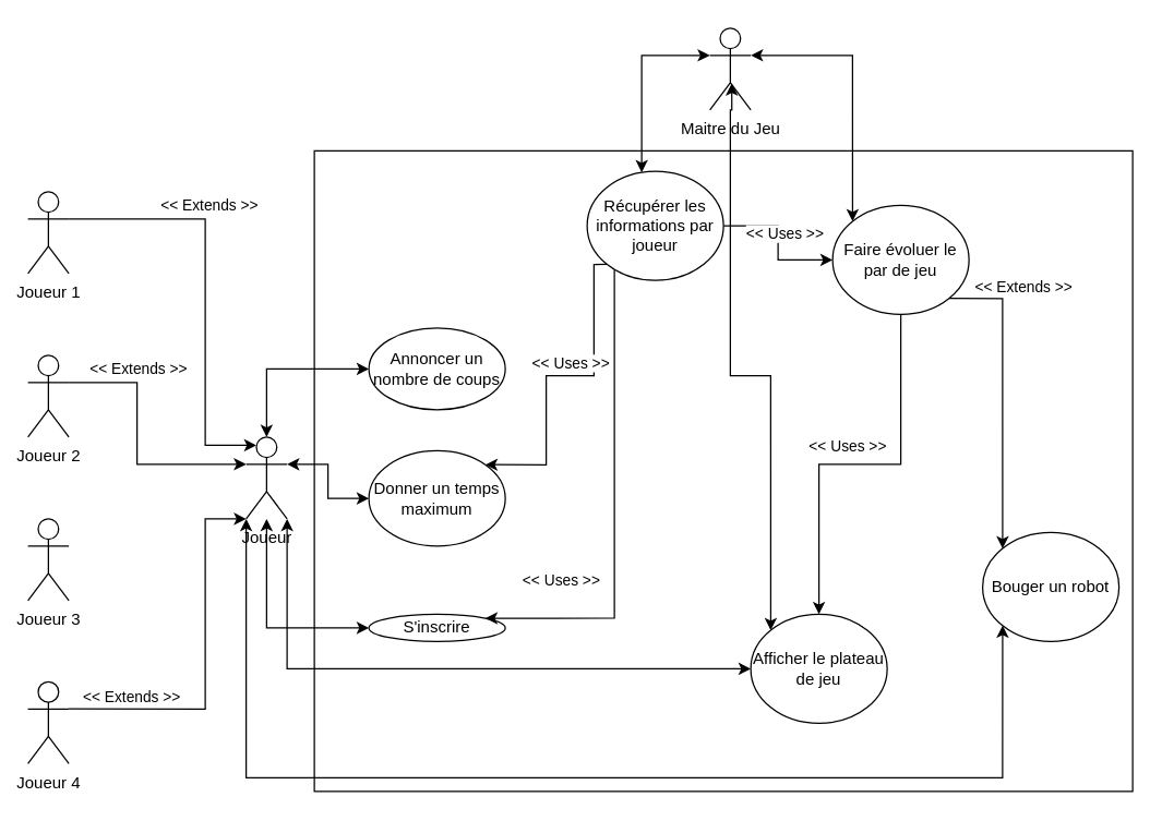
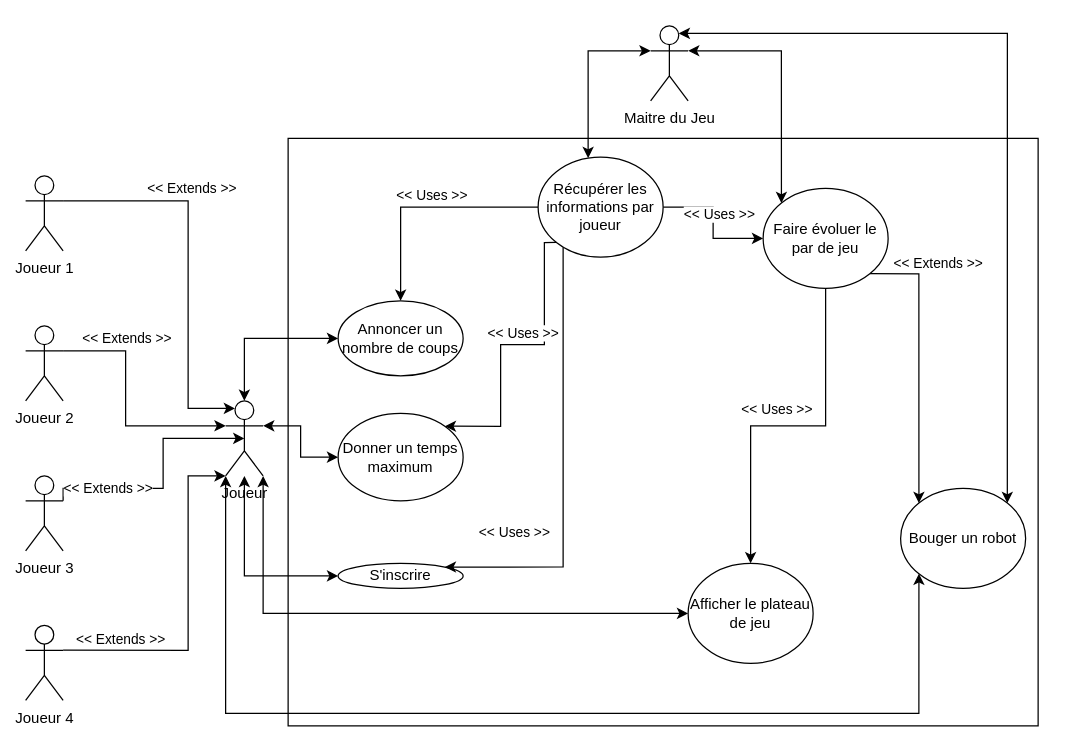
+ <mxCell id="27" style="edgeStyle=orthogonalEdgeStyle;rounded=0;orthogonalLoop=1;jettySize=auto;html=1;exitX=0.75;exitY=0.1;exitDx=0;exitDy=0;exitPerimeter=0;entryX=1;entryY=0;entryDx=0;entryDy=0;startArrow=classic;startFill=1;" edge="1" parent="1" source="28" target="44"><mxGeometry relative="1" as="geometry"><Array as="points"><mxPoint x="805" y="26" /></Array></mxGeometry></mxCell>
+ <mxCell id="29" style="edgeStyle=orthogonalEdgeStyle;rounded=0;orthogonalLoop=1;jettySize=auto;html=1;entryX=0.5;entryY=0;entryDx=0;entryDy=0;startArrow=none;startFill=0;" edge="1" parent="1" source="35" target="23"><mxGeometry relative="1" as="geometry" /></mxCell>
+ <mxCell id="30" value="&amp;lt;&amp;lt; Uses &amp;gt;&amp;gt;" style="edgeLabel;html=1;align=center;verticalAlign=middle;resizable=0;points=[];" vertex="1" connectable="0" parent="29"><mxGeometry x="-0.075" y="-3" relative="1" as="geometry"><mxPoint y="-7" as="offset" /></mxGeometry></mxCell>
- <mxCell id="26" style="edgeStyle=orthogonalEdgeStyle;rounded=0;orthogonalLoop=1;jettySize=auto;html=1;exitX=0.535;exitY=0.675;exitDx=0;exitDy=0;exitPerimeter=0;entryX=0;entryY=0;entryDx=0;entryDy=0;startArrow=classic;startFill=1;" edge="1" parent="1" source="28" target="43"><mxGeometry relative="1" as="geometry"><Array as="points"><mxPoint x="536" y="80" /><mxPoint x="535" y="275" /><mxPoint x="645" y="275" /></Array></mxGeometry></mxCell>
+ <mxCell id="17" style="edgeStyle=orthogonalEdgeStyle;rounded=0;orthogonalLoop=1;jettySize=auto;html=1;endArrow=classic;endFill=1;startArrow=none;startFill=0;exitX=1;exitY=0.333;exitDx=0;exitDy=0;exitPerimeter=0;entryX=0.5;entryY=0.5;entryDx=0;entryDy=0;entryPerimeter=0;" edge="1" parent="1" source="7" target="14"><mxGeometry relative="1" as="geometry"><mxPoint x="80" y="450" as="sourcePoint" /><mxPoint x="150" y="380" as="targetPoint" /><Array as="points"><mxPoint x="50" y="390" /><mxPoint x="130" y="390" /><mxPoint x="130" y="350" /></Array></mxGeometry></mxCell>
+ <mxCell id="18" value="&amp;lt;&amp;lt; Extends &amp;gt;&amp;gt;" style="edgeLabel;html=1;align=center;verticalAlign=middle;resizable=0;points=[];" vertex="1" connectable="0" parent="17"><mxGeometry x="-0.11" y="-2" relative="1" as="geometry"><mxPoint x="-42" y="-3" as="offset" /></mxGeometry></mxCell>
